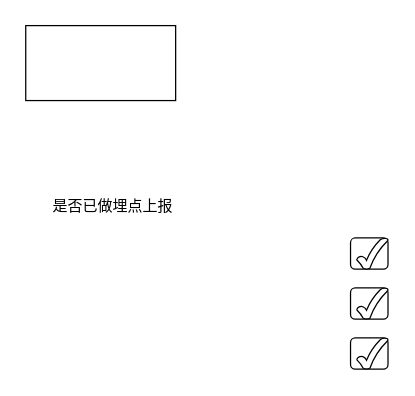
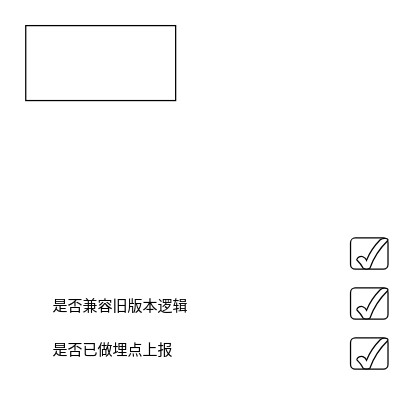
- <mxCell id="5" value="是否已做埋点上报" style="text;html=1;strokeColor=none;fillColor=none;align=left;verticalAlign=middle;whiteSpace=wrap;rounded=0;" vertex="1" parent="1"><mxGeometry x="40" y="150" width="230" height="30" as="geometry" /></mxCell>
+ <mxCell id="5" value="是否已做埋点上报" style="text;html=1;strokeColor=none;fillColor=none;align=left;verticalAlign=middle;whiteSpace=wrap;rounded=0;" vertex="1" parent="1"><mxGeometry x="40" y="265" width="230" height="30" as="geometry" /></mxCell>
+ <mxCell id="10" value="是否兼容旧版本逻辑" style="text;html=1;strokeColor=none;fillColor=none;align=left;verticalAlign=middle;whiteSpace=wrap;rounded=0;" vertex="1" parent="1"><mxGeometry x="40" y="230" width="230" height="30" as="geometry" /></mxCell>
